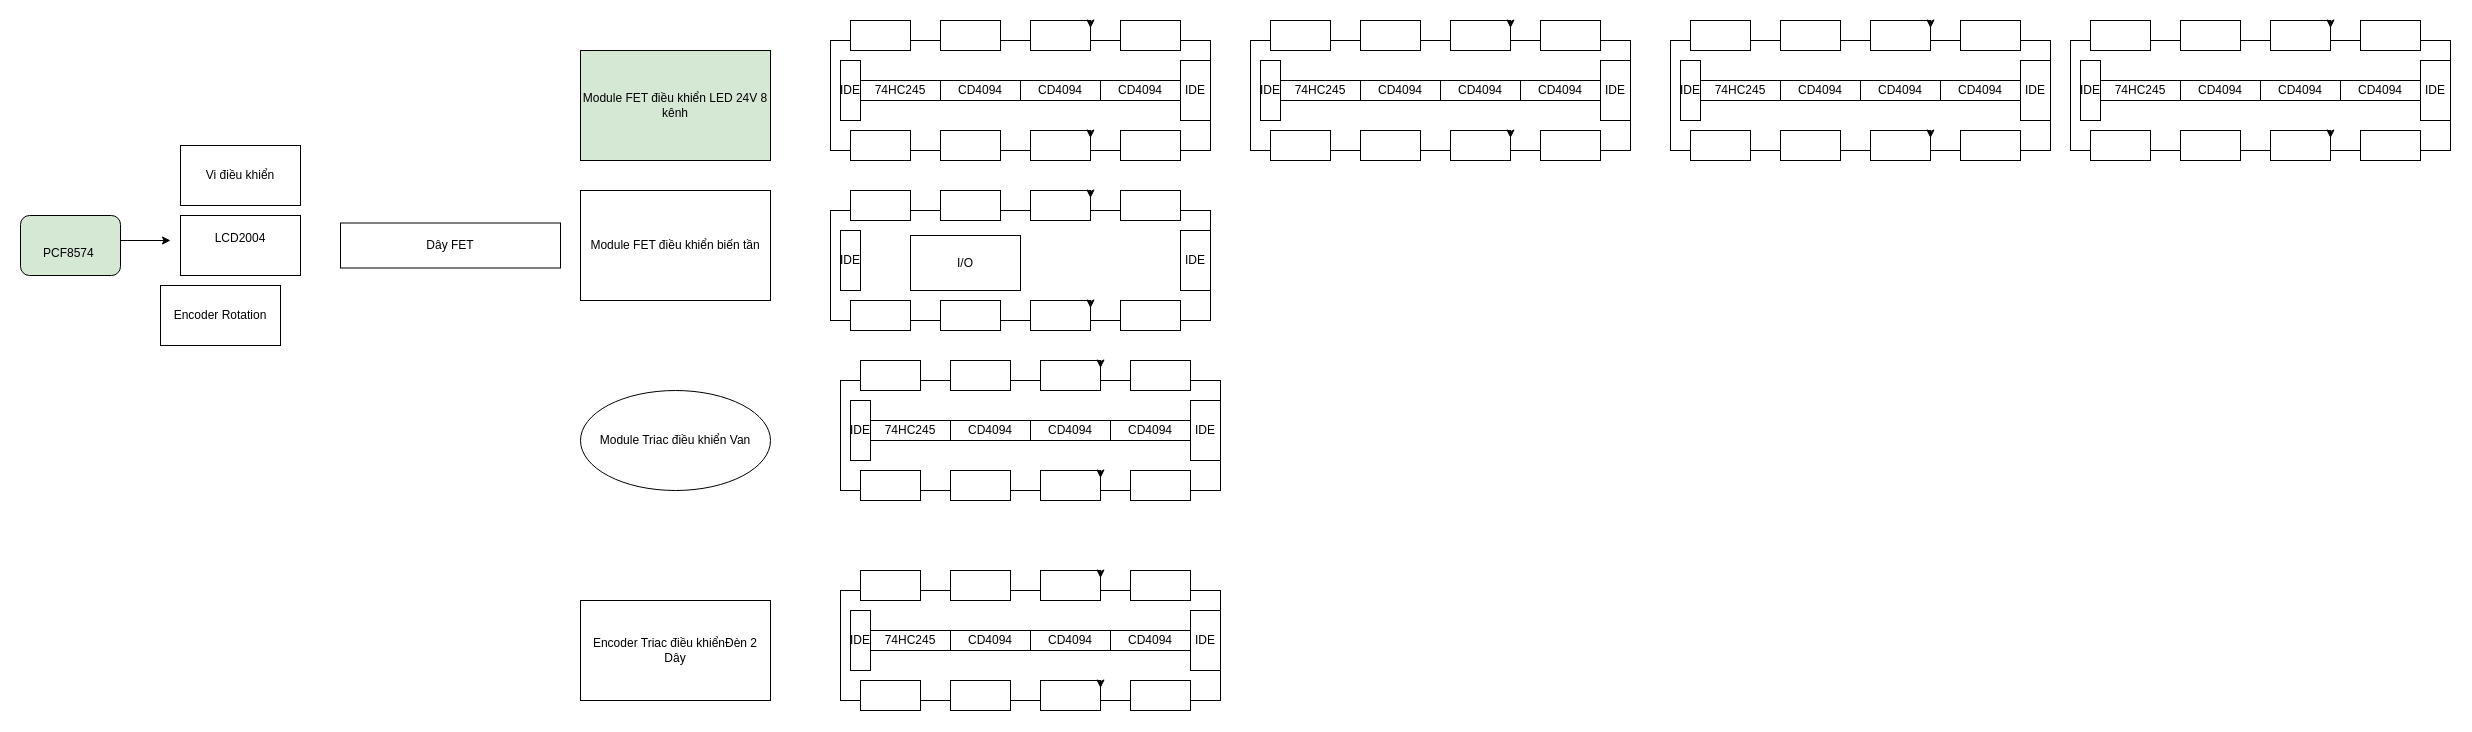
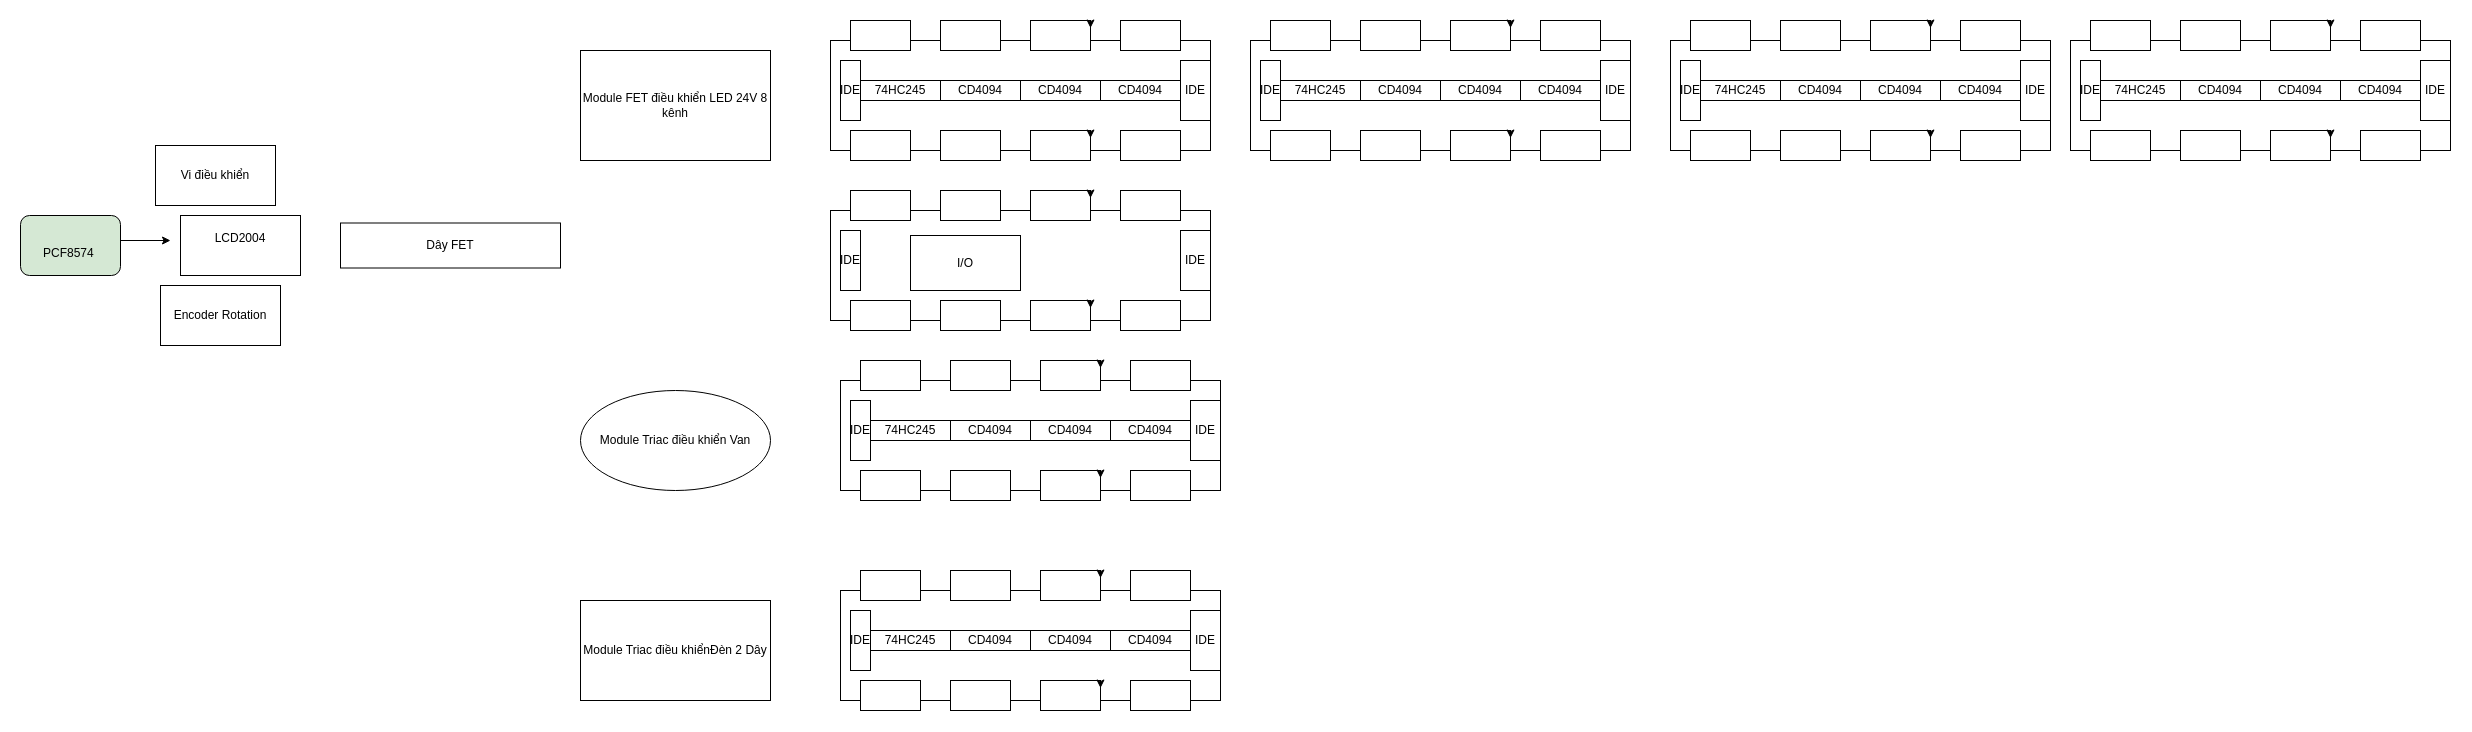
- <mxCell id="6" value="Module FET điều khiển LED 24V 8 kênh" style="rounded=0;whiteSpace=wrap;html=1;fillColor=#d5e8d4;" parent="1" vertex="1"><mxGeometry x="580" y="50" width="190" height="110" as="geometry" /></mxCell>
+ <mxCell id="6" value="Module FET điều khiển LED 24V 8 kênh" style="rounded=0;whiteSpace=wrap;html=1;" parent="1" vertex="1"><mxGeometry x="580" y="50" width="190" height="110" as="geometry" /></mxCell>
- <mxCell id="8" value="Vi điều khiển" style="rounded=0;whiteSpace=wrap;html=1;" parent="1" vertex="1"><mxGeometry x="180" y="145" width="120" height="60" as="geometry" /></mxCell>
+ <mxCell id="8" value="Vi điều khiển" style="rounded=0;whiteSpace=wrap;html=1;" parent="1" vertex="1"><mxGeometry x="155" y="145" width="120" height="60" as="geometry" /></mxCell>
- <mxCell id="4" value="Module FET điều khiển biến tần" style="rounded=0;whiteSpace=wrap;html=1;" parent="1" vertex="1"><mxGeometry x="580" y="190" width="190" height="110" as="geometry" /></mxCell>
- <mxCell id="110" value="Encoder Triac điều khiểnĐèn 2 Dây" style="rounded=0;whiteSpace=wrap;html=1;" vertex="1" parent="1"><mxGeometry x="580" y="600" width="190" height="100" as="geometry" /></mxCell>
+ <mxCell id="110" value="Module Triac điều khiểnĐèn 2 Dây" style="rounded=0;whiteSpace=wrap;html=1;" vertex="1" parent="1"><mxGeometry x="580" y="600" width="190" height="100" as="geometry" /></mxCell>
